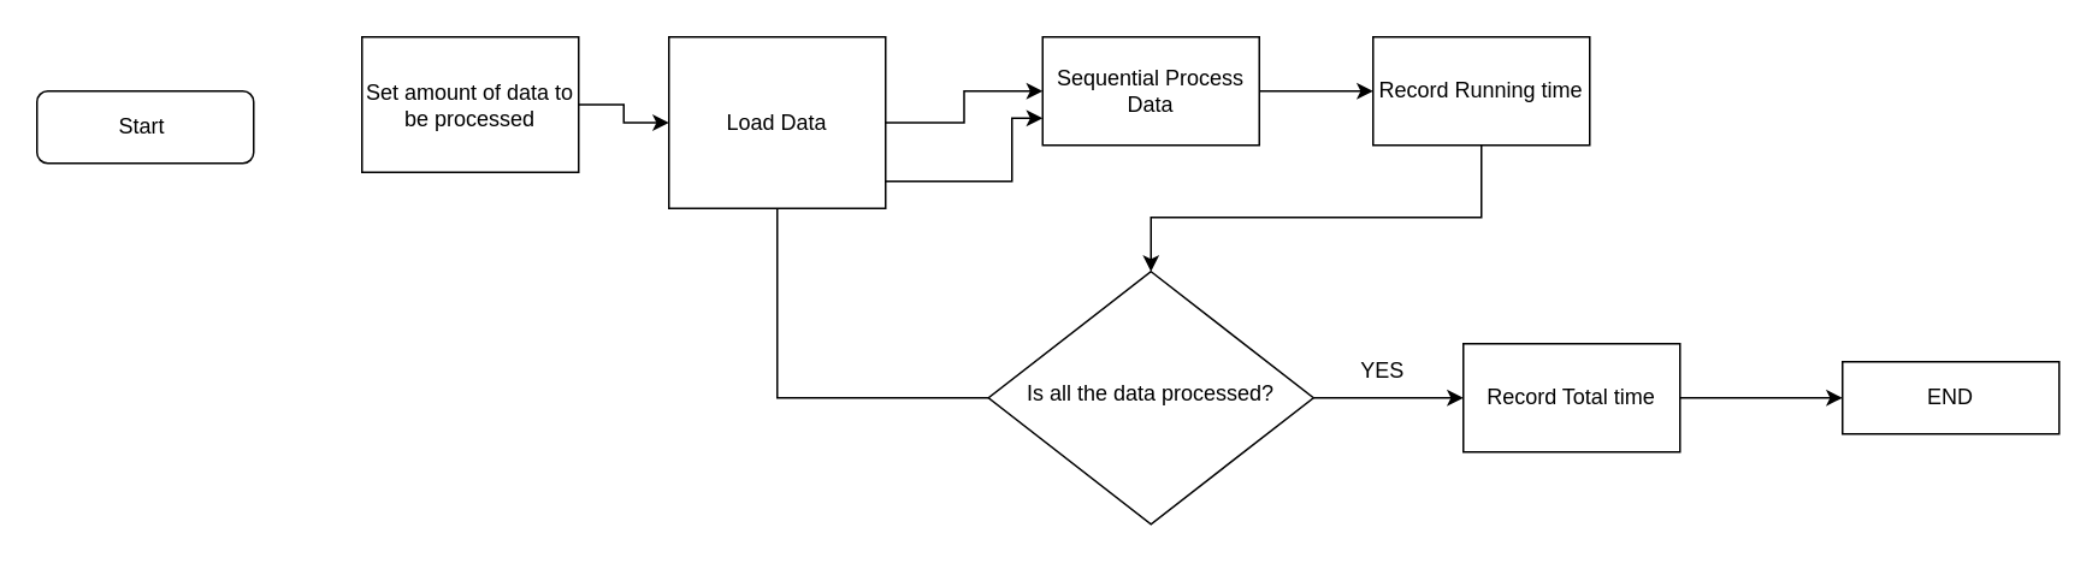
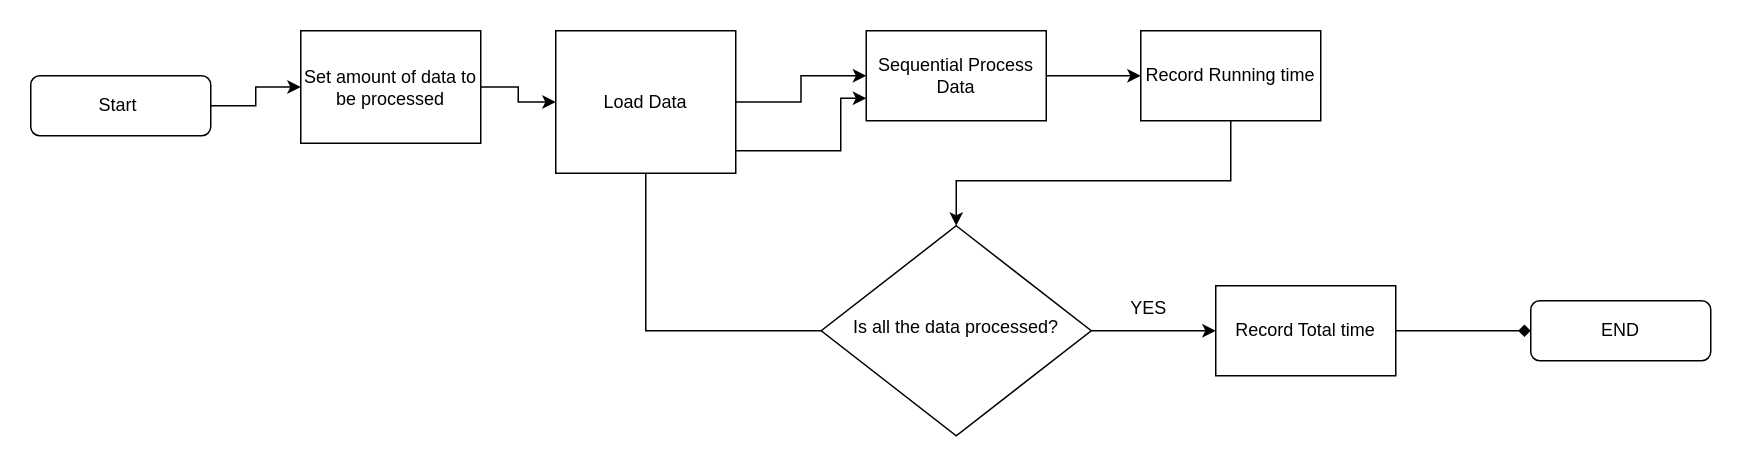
+ <mxCell id="2" style="edgeStyle=orthogonalEdgeStyle;rounded=0;orthogonalLoop=1;jettySize=auto;html=1;entryX=0;entryY=0.5;entryDx=0;entryDy=0;" edge="1" parent="1" source="3" target="8"><mxGeometry relative="1" as="geometry" /></mxCell>
- <mxCell id="16" value="" style="edgeStyle=orthogonalEdgeStyle;rounded=0;orthogonalLoop=1;jettySize=auto;html=1;" edge="1" parent="1" source="17" target="15"><mxGeometry relative="1" as="geometry" /></mxCell>
+ <mxCell id="16" value="" style="edgeStyle=orthogonalEdgeStyle;rounded=0;orthogonalLoop=1;jettySize=auto;html=1;endArrow=diamond;" edge="1" parent="1" source="17" target="15"><mxGeometry relative="1" as="geometry" /></mxCell>
- <mxCell id="15" value="END" style="whiteSpace=wrap;html=1;fontSize=12;glass=0;strokeWidth=1;shadow=0;rounded=0;" vertex="1" parent="1"><mxGeometry x="1020" y="200" width="120" height="40" as="geometry" /></mxCell>
+ <mxCell id="15" value="END" style="rounded=1;whiteSpace=wrap;html=1;fontSize=12;glass=0;strokeWidth=1;shadow=0;" vertex="1" parent="1"><mxGeometry x="1020" y="200" width="120" height="40" as="geometry" /></mxCell>
